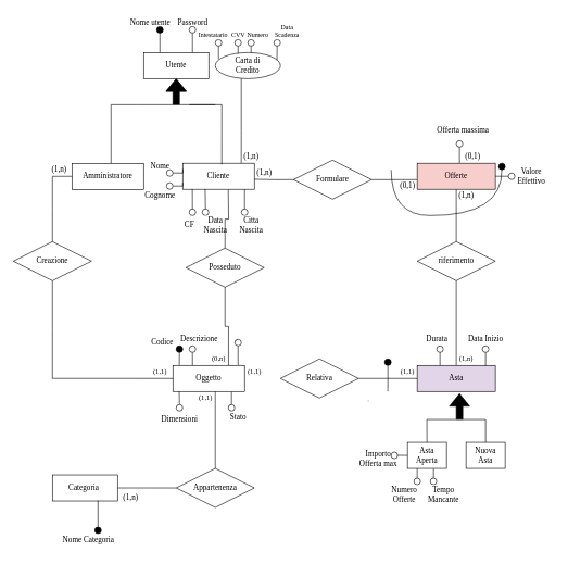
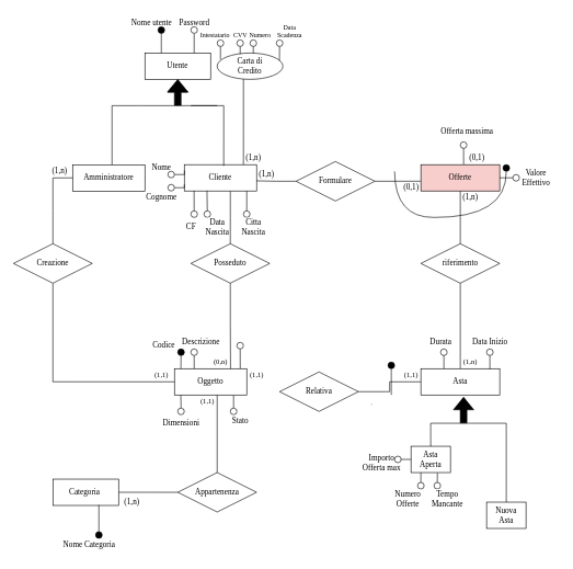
- <mxCell id="98" value="Posseduto" style="shape=rhombus;perimeter=rhombusPerimeter;whiteSpace=wrap;html=1;align=center;fontFamily=Times New Roman;" parent="1" vertex="1"><mxGeometry x="285" y="380" width="120" height="60" as="geometry" /></mxCell>
+ <mxCell id="98" value="Posseduto" style="shape=rhombus;perimeter=rhombusPerimeter;whiteSpace=wrap;html=1;align=center;fontFamily=Times New Roman;" parent="1" vertex="1"><mxGeometry x="290" y="370" width="120" height="60" as="geometry" /></mxCell>
- <mxCell id="81" value="Relativa" style="shape=rhombus;perimeter=rhombusPerimeter;whiteSpace=wrap;html=1;align=center;fontColor=#000000;fontFamily=Times New Roman;" parent="1" vertex="1"><mxGeometry x="430" y="550" width="120" height="60" as="geometry" /></mxCell>
+ <mxCell id="81" value="Relativa" style="shape=rhombus;perimeter=rhombusPerimeter;whiteSpace=wrap;html=1;align=center;fontColor=#000000;fontFamily=Times New Roman;" parent="1" vertex="1"><mxGeometry x="425" y="565" width="120" height="60" as="geometry" /></mxCell>
- <mxCell id="60" value="&lt;font&gt;Asta&lt;/font&gt;" style="whiteSpace=wrap;html=1;align=center;fontFamily=Times New Roman;fillColor=#e1d5e7;" parent="1" vertex="1"><mxGeometry x="640" y="560" width="120" height="40" as="geometry" /></mxCell>
+ <mxCell id="60" value="&lt;font&gt;Asta&lt;/font&gt;" style="whiteSpace=wrap;html=1;align=center;fontFamily=Times New Roman;" parent="1" vertex="1"><mxGeometry x="640" y="560" width="120" height="40" as="geometry" /></mxCell>
- <mxCell id="71" value="&lt;font&gt;Nuova&lt;/font&gt;&lt;div&gt;&lt;font&gt;Asta&lt;/font&gt;&lt;/div&gt;" style="whiteSpace=wrap;html=1;align=center;verticalAlign=middle;fontFamily=Times New Roman;fontSize=12;fontColor=default;labelBackgroundColor=default;autosize=1;resizable=0;fillColor=none;gradientColor=none;" parent="1" vertex="1"><mxGeometry x="715" y="678" width="60" height="40" as="geometry" /></mxCell>
+ <mxCell id="71" value="&lt;font&gt;Nuova&lt;/font&gt;&lt;div&gt;&lt;font&gt;Asta&lt;/font&gt;&lt;/div&gt;" style="whiteSpace=wrap;html=1;align=center;verticalAlign=middle;fontFamily=Times New Roman;fontSize=12;fontColor=default;labelBackgroundColor=default;autosize=1;resizable=0;fillColor=none;gradientColor=none;" parent="1" vertex="1"><mxGeometry x="740" y="763" width="60" height="40" as="geometry" /></mxCell>
